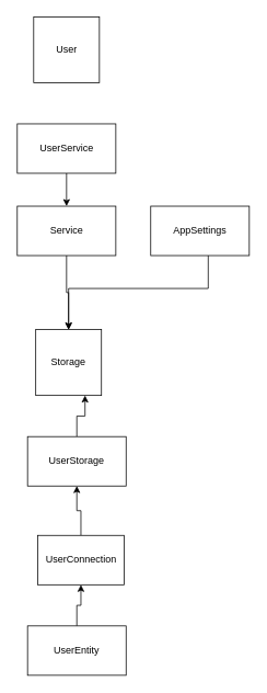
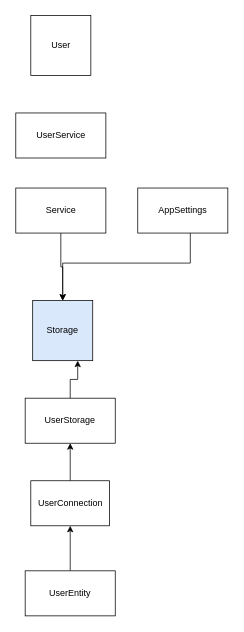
- <mxCell id="4" style="edgeStyle=orthogonalEdgeStyle;rounded=0;orthogonalLoop=1;jettySize=auto;html=1;entryX=0.5;entryY=0;entryDx=0;entryDy=0;" parent="1" source="5" target="11" edge="1"><mxGeometry relative="1" as="geometry" /></mxCell>
- <mxCell id="3" value="Storage" style="whiteSpace=wrap;html=1;aspect=fixed;" parent="1" vertex="1"><mxGeometry x="43" y="400" width="80" height="80" as="geometry" /></mxCell>
+ <mxCell id="3" value="Storage" style="whiteSpace=wrap;html=1;aspect=fixed;fillColor=#dae8fc;" parent="1" vertex="1"><mxGeometry x="43" y="400" width="80" height="80" as="geometry" /></mxCell>
- <mxCell id="13" value="UserConnection" style="rounded=0;whiteSpace=wrap;html=1;" parent="1" vertex="1"><mxGeometry x="45.5" y="650" width="105" height="60" as="geometry" /></mxCell>
+ <mxCell id="13" value="UserConnection" style="rounded=0;whiteSpace=wrap;html=1;" parent="1" vertex="1"><mxGeometry x="40.5" y="640" width="105" height="60" as="geometry" /></mxCell>
